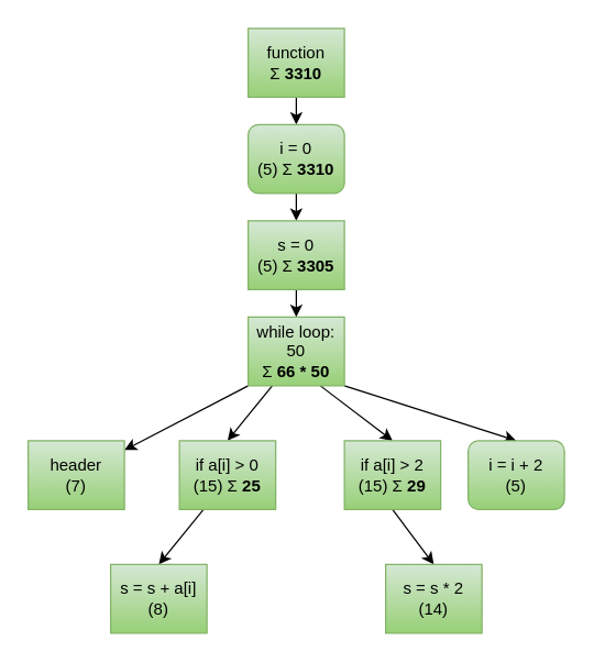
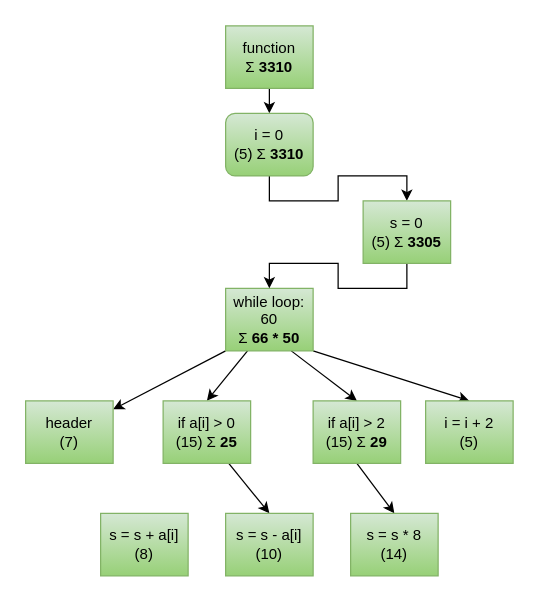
- <mxCell id="22" value="s = 0&lt;br&gt;(5)&amp;nbsp;Σ &lt;b&gt;3305&lt;/b&gt;" style="rounded=0;whiteSpace=wrap;html=1;fillColor=#d5e8d4;gradientColor=#97d077;strokeColor=#82b366;" vertex="1" parent="1"><mxGeometry x="180" y="160" width="70" height="50" as="geometry" /></mxCell>
+ <mxCell id="22" value="s = 0&lt;br&gt;(5)&amp;nbsp;Σ &lt;b&gt;3305&lt;/b&gt;" style="rounded=0;whiteSpace=wrap;html=1;fillColor=#d5e8d4;gradientColor=#97d077;strokeColor=#82b366;" vertex="1" parent="1"><mxGeometry x="290" y="160" width="70" height="50" as="geometry" /></mxCell>
- <mxCell id="8" value="while loop: 50&lt;br&gt;Σ &lt;b&gt;66 * 50&lt;/b&gt;" style="rounded=0;whiteSpace=wrap;html=1;fillColor=#d5e8d4;gradientColor=#97d077;strokeColor=#82b366;" vertex="1" parent="1"><mxGeometry x="180" y="230" width="70" height="50" as="geometry" /></mxCell>
+ <mxCell id="8" value="while loop: 60&lt;br&gt;Σ &lt;b&gt;66 * 50&lt;/b&gt;" style="rounded=0;whiteSpace=wrap;html=1;fillColor=#d5e8d4;gradientColor=#97d077;strokeColor=#82b366;" vertex="1" parent="1"><mxGeometry x="180" y="230" width="70" height="50" as="geometry" /></mxCell>
- <mxCell id="18" value="i = i + 2&lt;br&gt;(5)" style="whiteSpace=wrap;html=1;fillColor=#d5e8d4;gradientColor=#97d077;strokeColor=#82b366;rounded=1;" vertex="1" parent="1"><mxGeometry x="340" y="320" width="70" height="50" as="geometry" /></mxCell>
+ <mxCell id="18" value="i = i + 2&lt;br&gt;(5)" style="rounded=0;whiteSpace=wrap;html=1;fillColor=#d5e8d4;gradientColor=#97d077;strokeColor=#82b366;" vertex="1" parent="1"><mxGeometry x="340" y="320" width="70" height="50" as="geometry" /></mxCell>
- <mxCell id="10" style="rounded=0;orthogonalLoop=1;jettySize=auto;html=1;exitX=0.25;exitY=1;exitDx=0;exitDy=0;entryX=0.5;entryY=0;entryDx=0;entryDy=0;" edge="1" parent="1" source="12" target="13"><mxGeometry relative="1" as="geometry" /></mxCell>
+ <mxCell id="11" style="rounded=0;orthogonalLoop=1;jettySize=auto;html=1;exitX=0.75;exitY=1;exitDx=0;exitDy=0;entryX=0.5;entryY=0;entryDx=0;entryDy=0;" edge="1" parent="1" source="12" target="14"><mxGeometry relative="1" as="geometry" /></mxCell>
+ <mxCell id="14" value="s = s - a[i]&lt;br&gt;(10)" style="rounded=0;whiteSpace=wrap;html=1;fillColor=#d5e8d4;gradientColor=#97d077;strokeColor=#82b366;" vertex="1" parent="1"><mxGeometry x="180" y="410" width="70" height="50" as="geometry" /></mxCell>
- <mxCell id="17" value="s = s * 2&lt;br&gt;(14)" style="rounded=0;whiteSpace=wrap;html=1;fillColor=#d5e8d4;gradientColor=#97d077;strokeColor=#82b366;" vertex="1" parent="1"><mxGeometry x="280" y="410" width="70" height="50" as="geometry" /></mxCell>
+ <mxCell id="17" value="s = s * 8&lt;br&gt;(14)" style="rounded=0;whiteSpace=wrap;html=1;fillColor=#d5e8d4;gradientColor=#97d077;strokeColor=#82b366;" vertex="1" parent="1"><mxGeometry x="280" y="410" width="70" height="50" as="geometry" /></mxCell>
